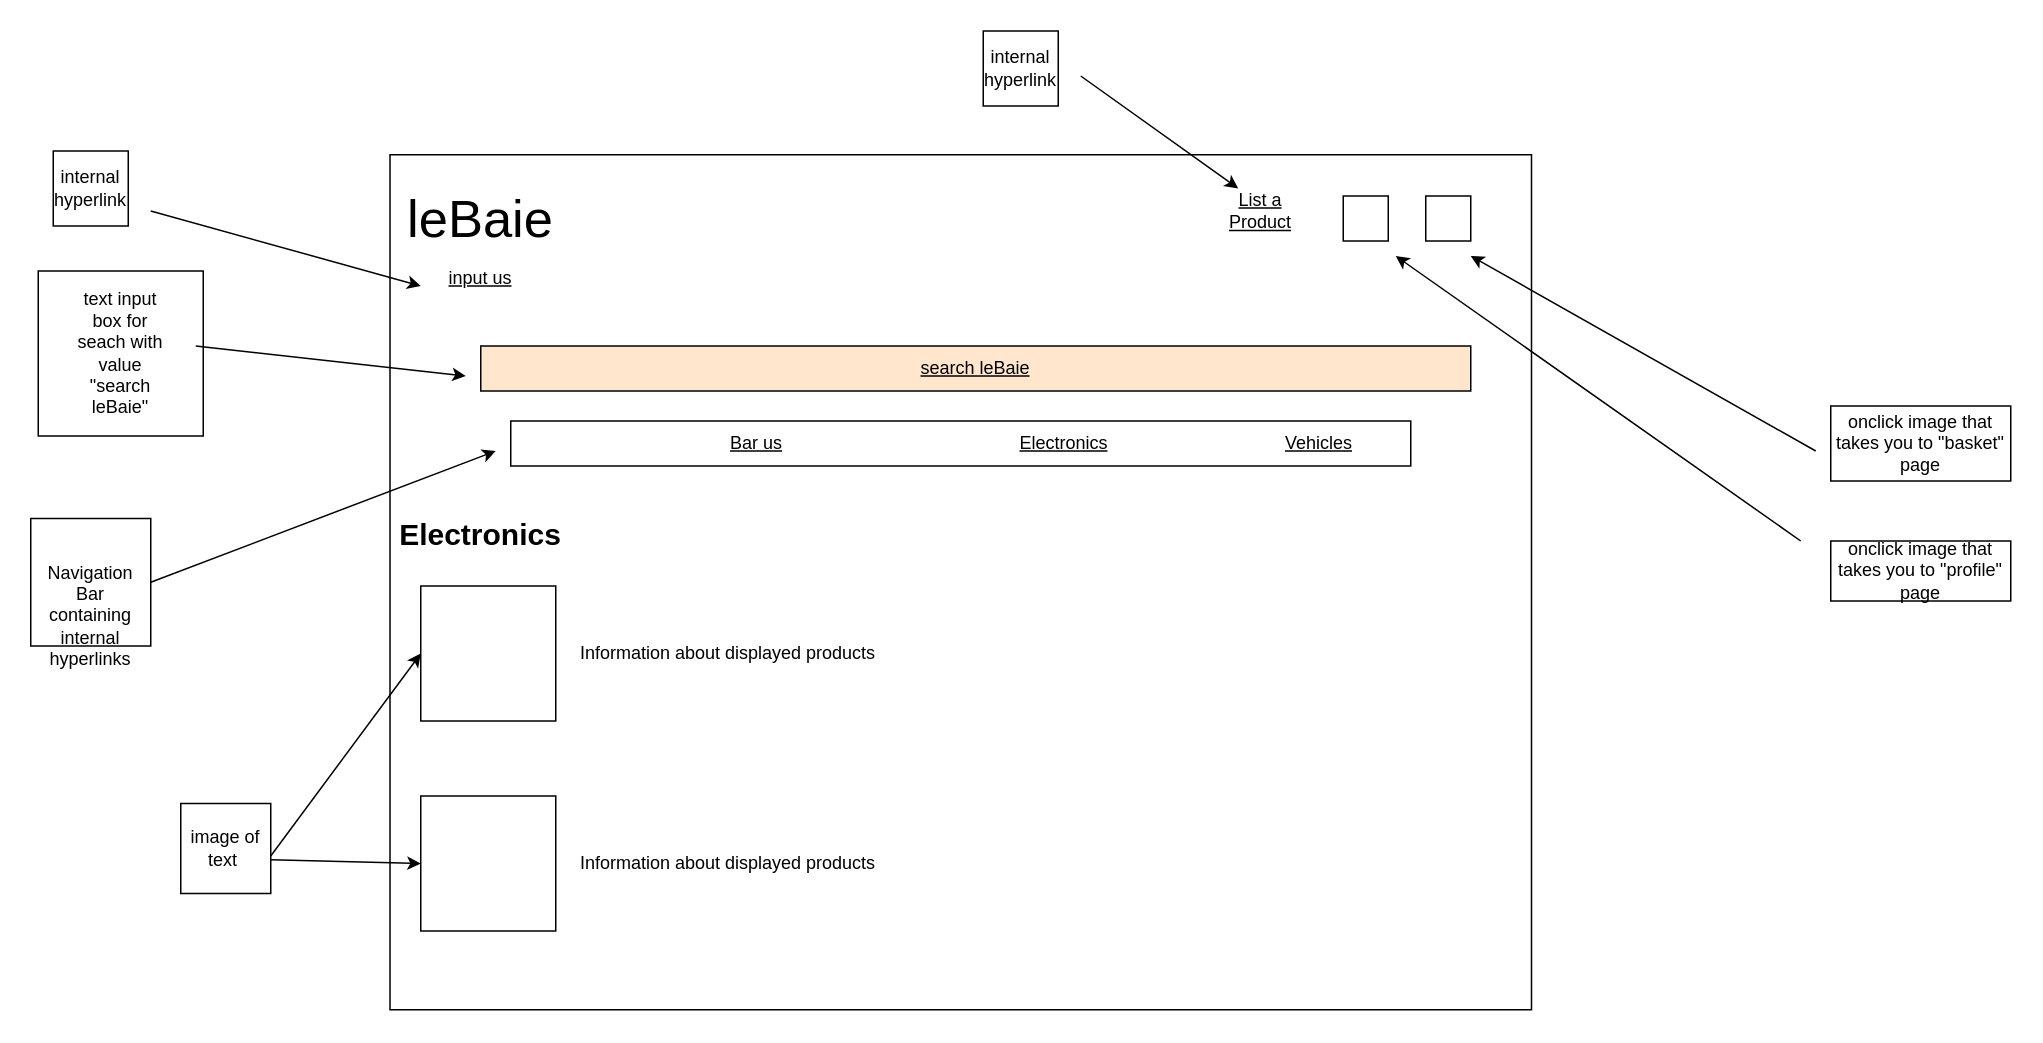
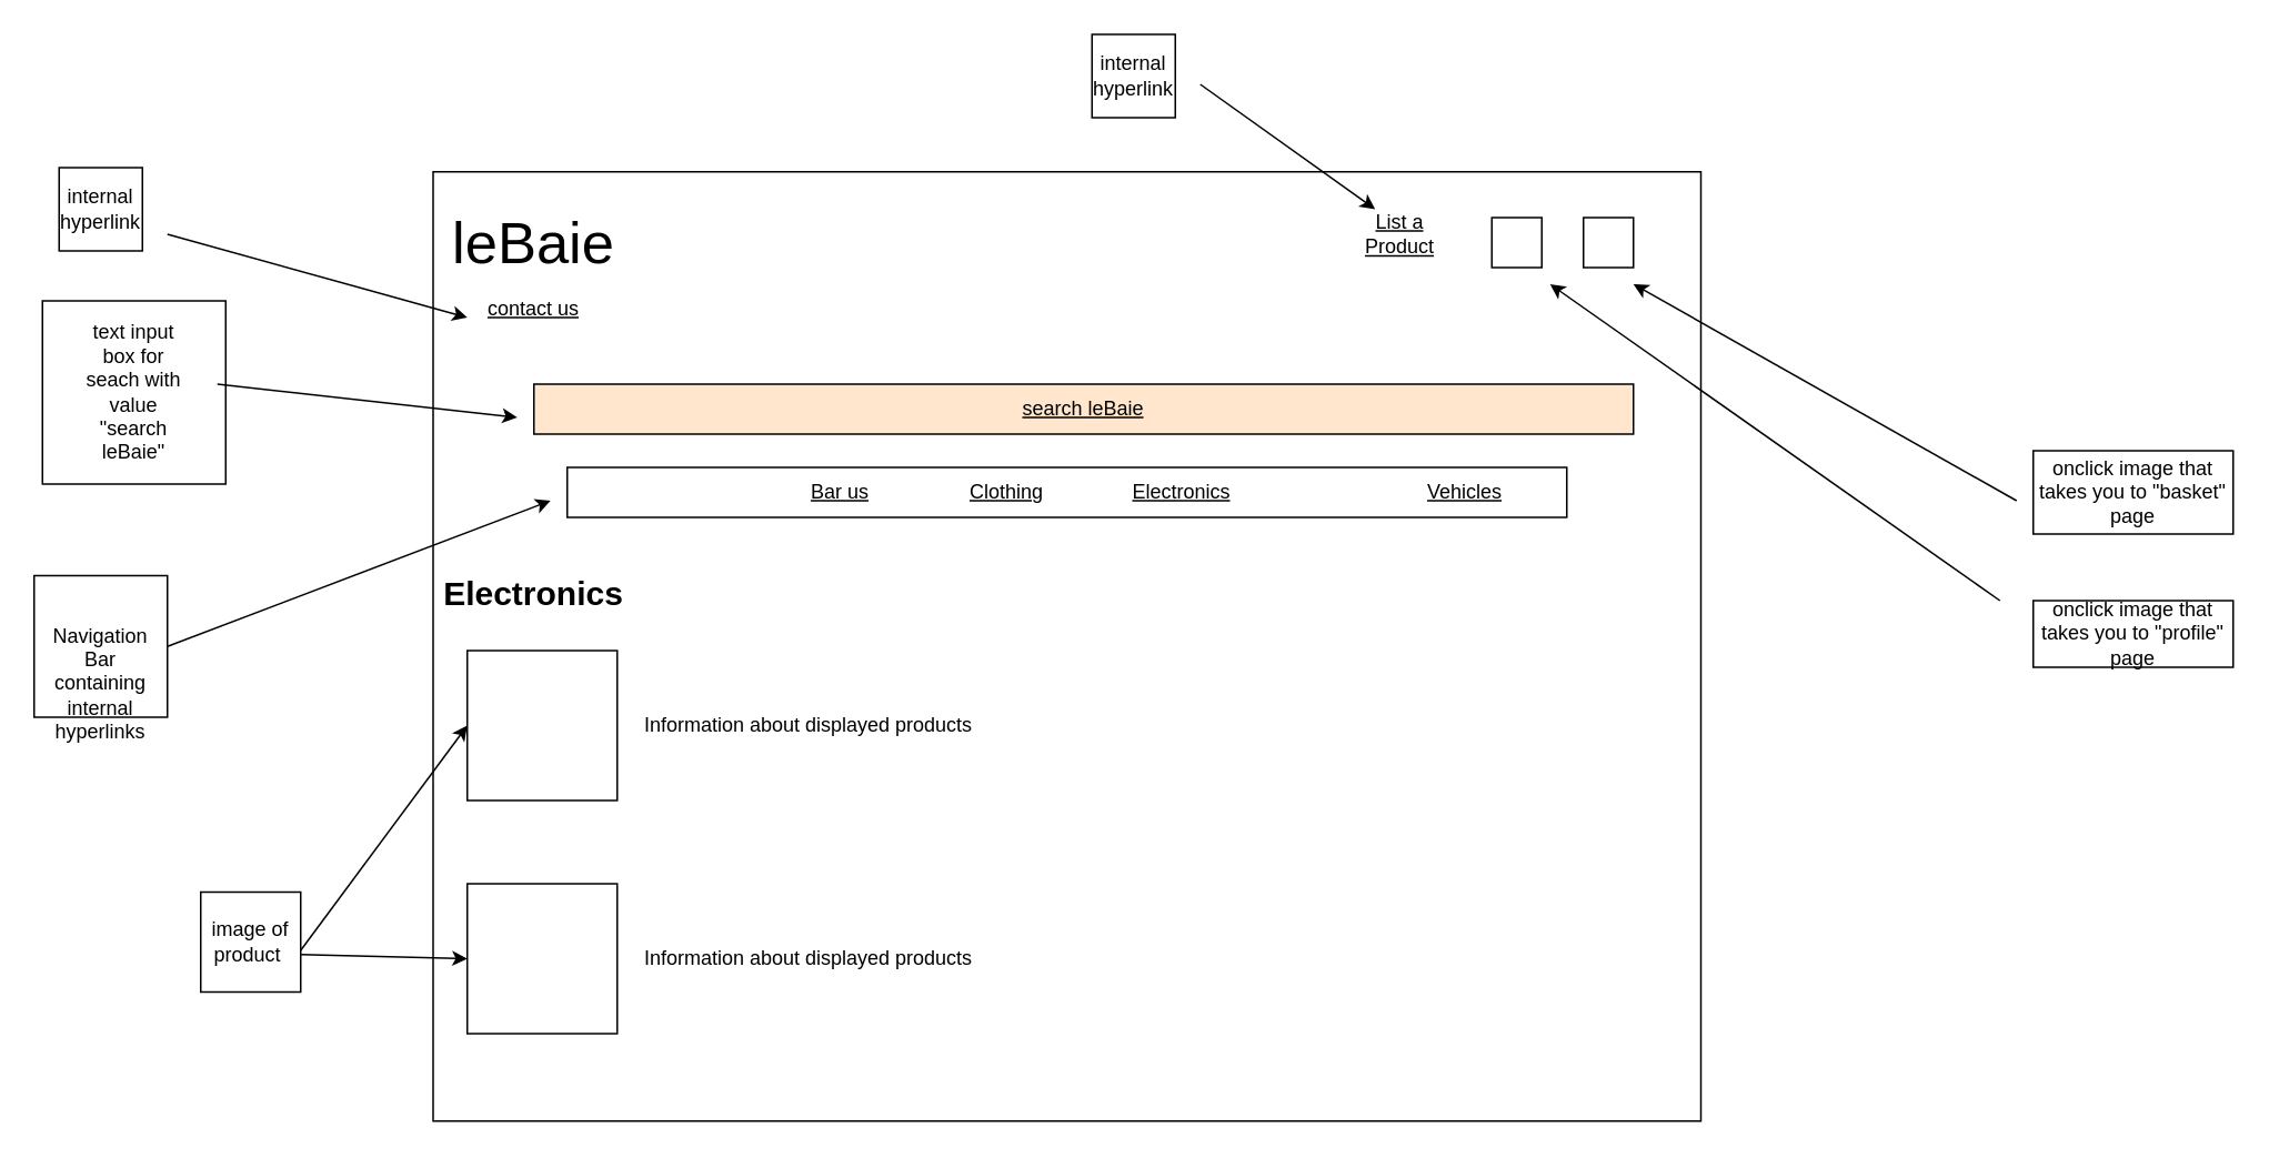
- <mxCell id="9" value="&lt;span&gt;input us&lt;br&gt;&lt;/span&gt;" style="text;html=1;strokeColor=none;fillColor=none;align=center;verticalAlign=middle;whiteSpace=wrap;rounded=0;fontStyle=4" vertex="1" parent="1"><mxGeometry x="290" y="170" width="60" height="30" as="geometry" /></mxCell>
+ <mxCell id="9" value="&lt;span&gt;contact us&lt;br&gt;&lt;/span&gt;" style="text;html=1;strokeColor=none;fillColor=none;align=center;verticalAlign=middle;whiteSpace=wrap;rounded=0;fontStyle=4" vertex="1" parent="1"><mxGeometry x="290" y="170" width="60" height="30" as="geometry" /></mxCell>
+ <mxCell id="6" value="Clothing" style="text;html=1;strokeColor=none;fillColor=none;align=center;verticalAlign=middle;whiteSpace=wrap;rounded=0;fontStyle=4" vertex="1" parent="1"><mxGeometry x="574" y="280" width="60" height="30" as="geometry" /></mxCell>
- <mxCell id="22" value="image of text&amp;nbsp;" style="text;html=1;strokeColor=none;fillColor=none;align=center;verticalAlign=middle;whiteSpace=wrap;rounded=0;" vertex="1" parent="1"><mxGeometry x="120" y="550" width="60" height="30" as="geometry" /></mxCell>
+ <mxCell id="22" value="image of product&amp;nbsp;" style="text;html=1;strokeColor=none;fillColor=none;align=center;verticalAlign=middle;whiteSpace=wrap;rounded=0;" vertex="1" parent="1"><mxGeometry x="120" y="550" width="60" height="30" as="geometry" /></mxCell>
